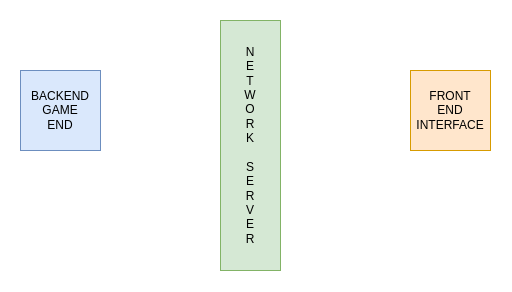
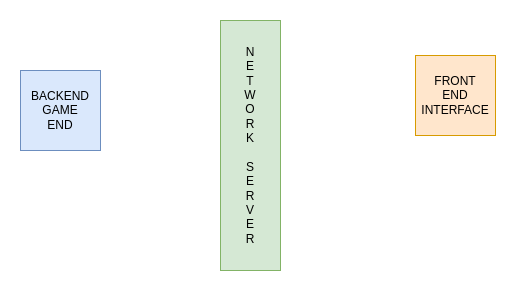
- <mxCell id="4" value="FRONT&lt;br&gt;END&lt;br&gt;INTERFACE" style="whiteSpace=wrap;html=1;aspect=fixed;fillColor=#ffe6cc;strokeColor=#d79b00;" vertex="1" parent="1"><mxGeometry x="410" y="70" width="80" height="80" as="geometry" /></mxCell>
+ <mxCell id="4" value="FRONT&lt;br&gt;END&lt;br&gt;INTERFACE" style="whiteSpace=wrap;html=1;aspect=fixed;fillColor=#ffe6cc;strokeColor=#d79b00;" vertex="1" parent="1"><mxGeometry x="415" y="55" width="80" height="80" as="geometry" /></mxCell>
